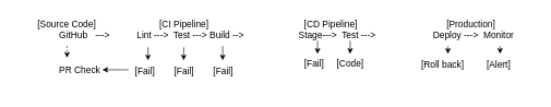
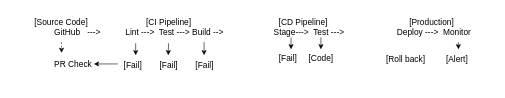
- <mxCell id="6" value="" style="edgeStyle=orthogonalEdgeStyle;rounded=0;orthogonalLoop=1;jettySize=auto;html=1;" edge="1" parent="1" source="7" target="8"><mxGeometry relative="1" as="geometry"><Array as="points"><mxPoint x="685" y="72" /><mxPoint x="685" y="72" /></Array></mxGeometry></mxCell>
